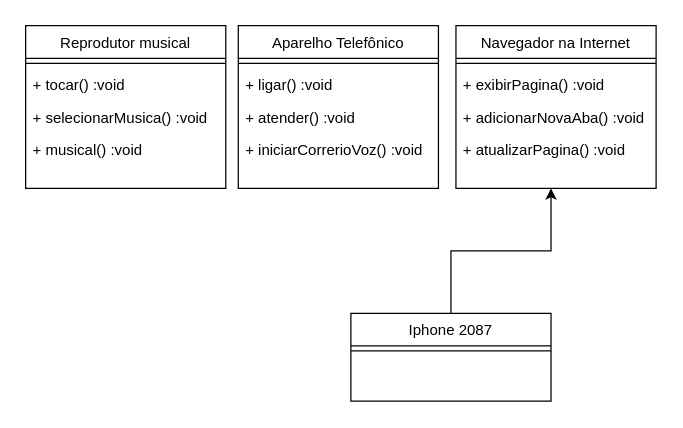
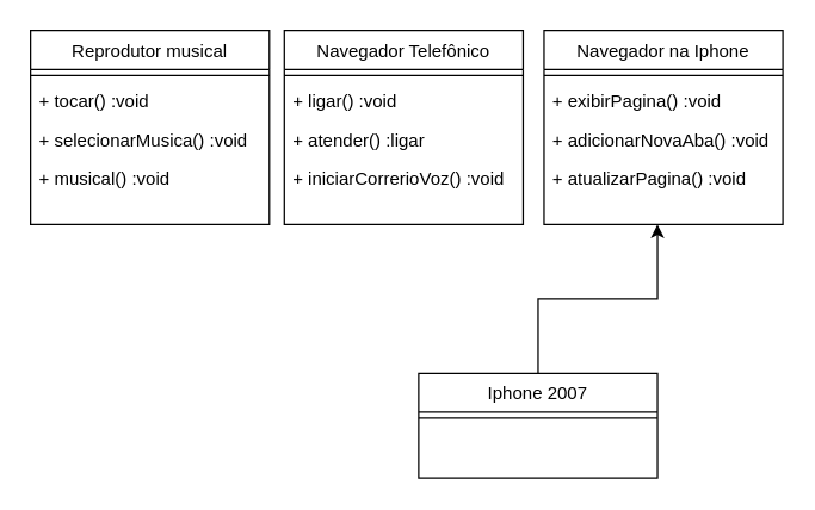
- <mxCell id="10" value="Aparelho Telefônico" style="swimlane;fontStyle=0;align=center;verticalAlign=top;childLayout=stackLayout;horizontal=1;startSize=26;horizontalStack=0;resizeParent=1;resizeLast=0;collapsible=1;marginBottom=0;rounded=0;shadow=0;strokeWidth=1;" vertex="1" parent="1"><mxGeometry x="190" y="20" width="160" height="130" as="geometry"><mxRectangle x="70" y="120" width="170" height="26" as="alternateBounds" /></mxGeometry></mxCell>
+ <mxCell id="10" value="Navegador Telefônico" style="swimlane;fontStyle=0;align=center;verticalAlign=top;childLayout=stackLayout;horizontal=1;startSize=26;horizontalStack=0;resizeParent=1;resizeLast=0;collapsible=1;marginBottom=0;rounded=0;shadow=0;strokeWidth=1;" vertex="1" parent="1"><mxGeometry x="190" y="20" width="160" height="130" as="geometry"><mxRectangle x="70" y="120" width="170" height="26" as="alternateBounds" /></mxGeometry></mxCell>
- <mxCell id="15" value="Navegador na Internet" style="swimlane;fontStyle=0;align=center;verticalAlign=top;childLayout=stackLayout;horizontal=1;startSize=26;horizontalStack=0;resizeParent=1;resizeLast=0;collapsible=1;marginBottom=0;rounded=0;shadow=0;strokeWidth=1;" vertex="1" parent="1"><mxGeometry x="364" y="20" width="160" height="130" as="geometry"><mxRectangle x="70" y="120" width="170" height="26" as="alternateBounds" /></mxGeometry></mxCell>
+ <mxCell id="15" value="Navegador na Iphone" style="swimlane;fontStyle=0;align=center;verticalAlign=top;childLayout=stackLayout;horizontal=1;startSize=26;horizontalStack=0;resizeParent=1;resizeLast=0;collapsible=1;marginBottom=0;rounded=0;shadow=0;strokeWidth=1;" vertex="1" parent="1"><mxGeometry x="364" y="20" width="160" height="130" as="geometry"><mxRectangle x="70" y="120" width="170" height="26" as="alternateBounds" /></mxGeometry></mxCell>
- <mxCell id="13" value="+ atender() :void" style="text;align=left;verticalAlign=top;spacingLeft=4;spacingRight=4;overflow=hidden;rotatable=0;points=[[0,0.5],[1,0.5]];portConstraint=eastwest;" vertex="1" parent="10"><mxGeometry y="60" width="160" height="26" as="geometry" /></mxCell>
+ <mxCell id="13" value="+ atender() :ligar" style="text;align=left;verticalAlign=top;spacingLeft=4;spacingRight=4;overflow=hidden;rotatable=0;points=[[0,0.5],[1,0.5]];portConstraint=eastwest;" vertex="1" parent="10"><mxGeometry y="60" width="160" height="26" as="geometry" /></mxCell>
- <mxCell id="3" value="Iphone 2087" style="swimlane;fontStyle=0;align=center;verticalAlign=top;childLayout=stackLayout;horizontal=1;startSize=26;horizontalStack=0;resizeParent=1;resizeLast=0;collapsible=1;marginBottom=0;rounded=0;shadow=0;strokeWidth=1;" vertex="1" parent="1"><mxGeometry x="280" y="250" width="160" height="70" as="geometry"><mxRectangle x="340" y="380" width="170" height="26" as="alternateBounds" /></mxGeometry></mxCell>
+ <mxCell id="3" value="Iphone 2007" style="swimlane;fontStyle=0;align=center;verticalAlign=top;childLayout=stackLayout;horizontal=1;startSize=26;horizontalStack=0;resizeParent=1;resizeLast=0;collapsible=1;marginBottom=0;rounded=0;shadow=0;strokeWidth=1;" vertex="1" parent="1"><mxGeometry x="280" y="250" width="160" height="70" as="geometry"><mxRectangle x="340" y="380" width="170" height="26" as="alternateBounds" /></mxGeometry></mxCell>
